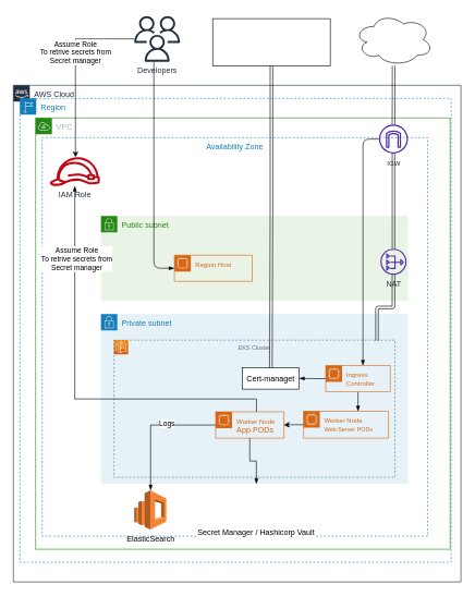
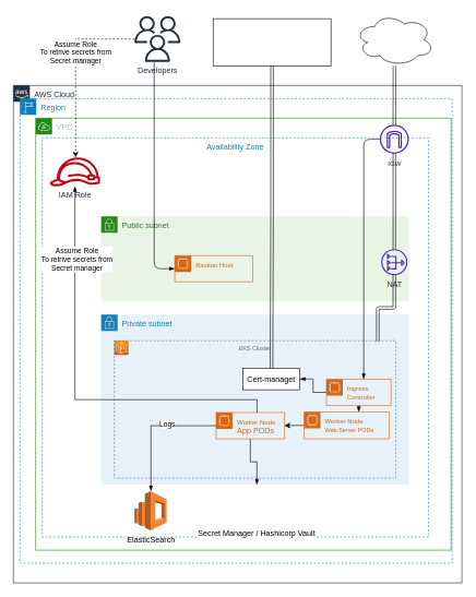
- <mxCell id="35" style="edgeStyle=orthogonalEdgeStyle;rounded=0;orthogonalLoop=1;jettySize=auto;html=1;" edge="1" parent="1" source="2" target="22"><mxGeometry relative="1" as="geometry"><mxPoint x="357" y="150" as="targetPoint" /><Array as="points"><mxPoint x="115" y="59" /></Array></mxGeometry></mxCell>
+ <mxCell id="35" style="edgeStyle=orthogonalEdgeStyle;rounded=0;orthogonalLoop=1;jettySize=auto;html=1;dashed=1;" edge="1" parent="1" source="2" target="22"><mxGeometry relative="1" as="geometry"><mxPoint x="357" y="150" as="targetPoint" /><Array as="points"><mxPoint x="115" y="59" /></Array></mxGeometry></mxCell>
- <mxCell id="26" value="&lt;font size=&quot;1&quot;&gt;Region Host&lt;/font&gt;" style="points=[[0,0],[0.25,0],[0.5,0],[0.75,0],[1,0],[1,0.25],[1,0.5],[1,0.75],[1,1],[0.75,1],[0.5,1],[0.25,1],[0,1],[0,0.75],[0,0.5],[0,0.25]];outlineConnect=0;gradientColor=none;html=1;whiteSpace=wrap;fontSize=12;fontStyle=0;container=1;pointerEvents=0;collapsible=0;recursiveResize=0;shape=mxgraph.aws4.group;grIcon=mxgraph.aws4.group_ec2_instance_contents;strokeColor=#D86613;fillColor=none;verticalAlign=top;align=left;spacingLeft=30;fontColor=#D86613;dashed=0;" vertex="1" parent="5"><mxGeometry x="212.5" y="210" width="119" height="40" as="geometry" /></mxCell>
+ <mxCell id="26" value="&lt;font size=&quot;1&quot;&gt;Bastion Host&lt;/font&gt;" style="points=[[0,0],[0.25,0],[0.5,0],[0.75,0],[1,0],[1,0.25],[1,0.5],[1,0.75],[1,1],[0.75,1],[0.5,1],[0.25,1],[0,1],[0,0.75],[0,0.5],[0,0.25]];outlineConnect=0;gradientColor=none;html=1;whiteSpace=wrap;fontSize=12;fontStyle=0;container=1;pointerEvents=0;collapsible=0;recursiveResize=0;shape=mxgraph.aws4.group;grIcon=mxgraph.aws4.group_ec2_instance_contents;strokeColor=#D86613;fillColor=none;verticalAlign=top;align=left;spacingLeft=30;fontColor=#D86613;dashed=0;" vertex="1" parent="5"><mxGeometry x="212.5" y="210" width="119" height="40" as="geometry" /></mxCell>
- <mxCell id="18" value="&lt;font style=&quot;&quot;&gt;&lt;font size=&quot;1&quot;&gt;Ingress Controller&lt;/font&gt;&lt;br&gt;&lt;/font&gt;" style="points=[[0,0],[0.25,0],[0.5,0],[0.75,0],[1,0],[1,0.25],[1,0.5],[1,0.75],[1,1],[0.75,1],[0.5,1],[0.25,1],[0,1],[0,0.75],[0,0.5],[0,0.25]];outlineConnect=0;gradientColor=none;html=1;whiteSpace=wrap;fontSize=12;fontStyle=0;container=1;pointerEvents=0;collapsible=0;recursiveResize=0;shape=mxgraph.aws4.group;grIcon=mxgraph.aws4.group_ec2_instance_contents;strokeColor=#D86613;fillColor=none;verticalAlign=top;align=left;spacingLeft=30;fontColor=#D86613;dashed=0;" vertex="1" parent="9"><mxGeometry x="324.07" y="38.88" width="98.79" height="40.12" as="geometry" /></mxCell>
+ <mxCell id="18" value="&lt;font style=&quot;&quot;&gt;&lt;font size=&quot;1&quot;&gt;Ingress Controller&lt;/font&gt;&lt;br&gt;&lt;/font&gt;" style="points=[[0,0],[0.25,0],[0.5,0],[0.75,0],[1,0],[1,0.25],[1,0.5],[1,0.75],[1,1],[0.75,1],[0.5,1],[0.25,1],[0,1],[0,0.75],[0,0.5],[0,0.25]];outlineConnect=0;gradientColor=none;html=1;whiteSpace=wrap;fontSize=12;fontStyle=0;container=1;pointerEvents=0;collapsible=0;recursiveResize=0;shape=mxgraph.aws4.group;grIcon=mxgraph.aws4.group_ec2_instance_contents;strokeColor=#D86613;fillColor=none;verticalAlign=top;align=left;spacingLeft=30;fontColor=#D86613;dashed=0;" vertex="1" parent="9"><mxGeometry x="324.07" y="58.88" width="98.79" height="40.12" as="geometry" /></mxCell>
